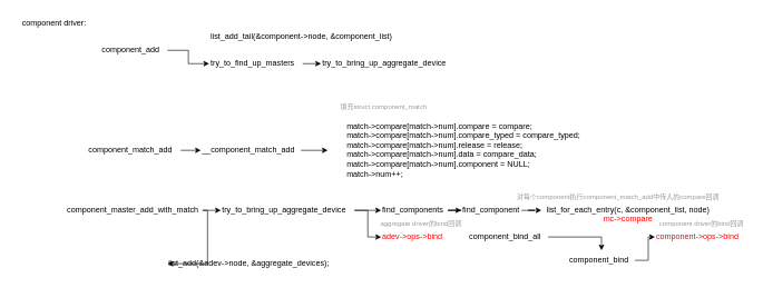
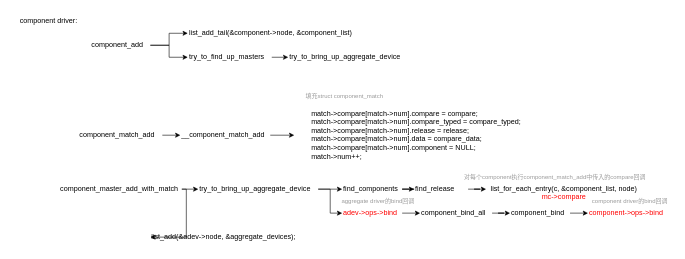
+ <mxCell id="15" style="edgeStyle=orthogonalEdgeStyle;rounded=0;orthogonalLoop=1;jettySize=auto;html=1;exitX=1;exitY=0.5;exitDx=0;exitDy=0;entryX=0;entryY=0.5;entryDx=0;entryDy=0;" edge="1" parent="1" source="16" target="27"><mxGeometry relative="1" as="geometry" /></mxCell>
- <mxCell id="31" value="find_component" style="text;whiteSpace=wrap;html=1;" vertex="1" parent="1"><mxGeometry x="690" y="300" width="90" height="30" as="geometry" /></mxCell>
+ <mxCell id="31" value="find_release" style="text;whiteSpace=wrap;html=1;" vertex="1" parent="1"><mxGeometry x="690" y="300" width="90" height="30" as="geometry" /></mxCell>
+ <mxCell id="22" style="edgeStyle=orthogonalEdgeStyle;rounded=0;orthogonalLoop=1;jettySize=auto;html=1;exitX=1;exitY=0.5;exitDx=0;exitDy=0;entryX=0;entryY=0.5;entryDx=0;entryDy=0;" edge="1" parent="1" source="23" target="33"><mxGeometry relative="1" as="geometry" /></mxCell>
- <mxCell id="35" value="component_bind" style="text;whiteSpace=wrap;html=1;" vertex="1" parent="1"><mxGeometry x="850" y="375" width="100" height="30" as="geometry" /></mxCell>
+ <mxCell id="35" value="component_bind" style="text;whiteSpace=wrap;html=1;" vertex="1" parent="1"><mxGeometry x="850" y="340" width="100" height="30" as="geometry" /></mxCell>
